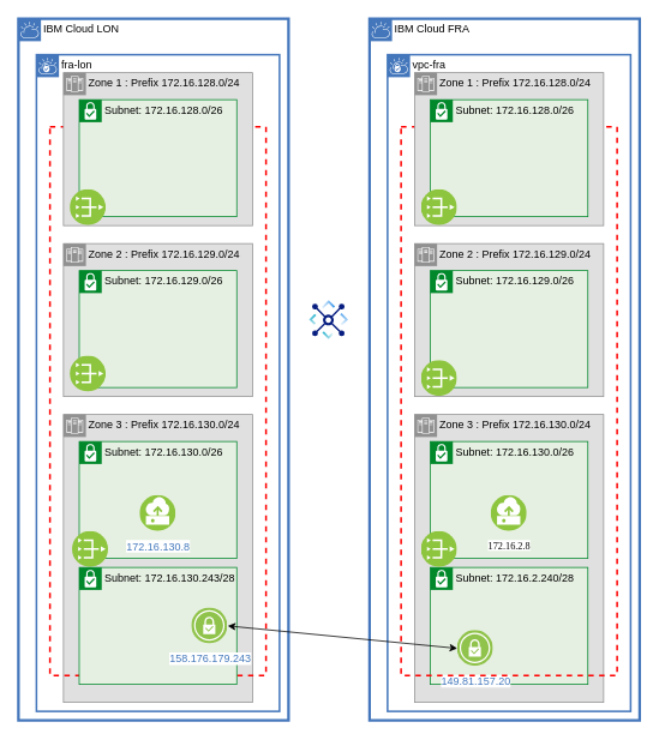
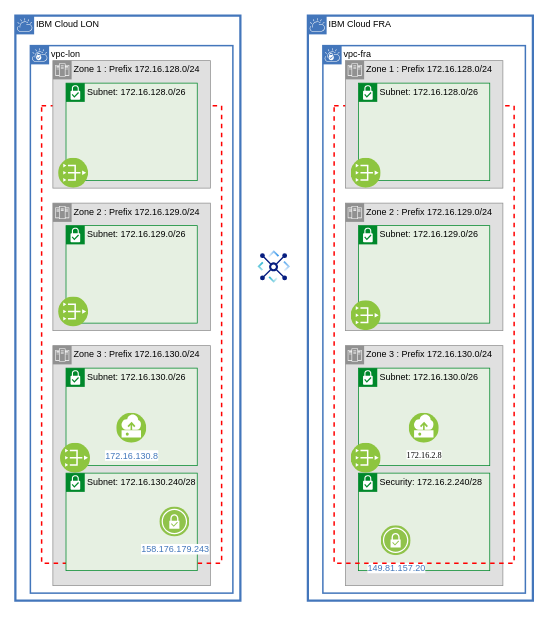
- <mxCell id="3" value="fra-lon" style="shape=mxgraph.ibm.box;prType=vpc;fontStyle=0;verticalAlign=top;align=left;spacingLeft=32;spacingTop=4;fillColor=none;rounded=0;whiteSpace=wrap;html=1;strokeColor=#4376BB;strokeWidth=2;dashed=0;container=1;spacing=-4;collapsible=0;expand=0;recursiveResize=0;" vertex="1" parent="2"><mxGeometry x="20" y="40" width="270" height="730" as="geometry" /></mxCell>
+ <mxCell id="3" value="vpc-lon" style="shape=mxgraph.ibm.box;prType=vpc;fontStyle=0;verticalAlign=top;align=left;spacingLeft=32;spacingTop=4;fillColor=none;rounded=0;whiteSpace=wrap;html=1;strokeColor=#4376BB;strokeWidth=2;dashed=0;container=1;spacing=-4;collapsible=0;expand=0;recursiveResize=0;" vertex="1" parent="2"><mxGeometry x="20" y="40" width="270" height="730" as="geometry" /></mxCell>
- <mxCell id="10" value="Subnet: 172.16.130.243/28" style="shape=mxgraph.ibm.box;prType=subnet;fontStyle=0;verticalAlign=top;align=left;spacingLeft=32;spacingTop=4;fillColor=#E6F0E2;rounded=0;whiteSpace=wrap;html=1;strokeColor=#00882B;strokeWidth=1;dashed=0;container=1;spacing=-4;collapsible=0;expand=0;recursiveResize=0;" vertex="1" parent="4"><mxGeometry x="17.5" y="170" width="175" height="130" as="geometry" /></mxCell>
+ <mxCell id="10" value="Subnet: 172.16.130.240/28" style="shape=mxgraph.ibm.box;prType=subnet;fontStyle=0;verticalAlign=top;align=left;spacingLeft=32;spacingTop=4;fillColor=#E6F0E2;rounded=0;whiteSpace=wrap;html=1;strokeColor=#00882B;strokeWidth=1;dashed=0;container=1;spacing=-4;collapsible=0;expand=0;recursiveResize=0;" vertex="1" parent="4"><mxGeometry x="17.5" y="170" width="175" height="130" as="geometry" /></mxCell>
- <mxCell id="22" value="Subnet: 172.16.2.240/28" style="shape=mxgraph.ibm.box;prType=subnet;fontStyle=0;verticalAlign=top;align=left;spacingLeft=32;spacingTop=4;fillColor=#E6F0E2;rounded=0;whiteSpace=wrap;html=1;strokeColor=#00882B;strokeWidth=1;dashed=0;container=1;spacing=-4;collapsible=0;expand=0;recursiveResize=0;" vertex="1" parent="21"><mxGeometry x="17.5" y="170" width="175" height="130" as="geometry" /></mxCell>
+ <mxCell id="22" value="Security: 172.16.2.240/28" style="shape=mxgraph.ibm.box;prType=subnet;fontStyle=0;verticalAlign=top;align=left;spacingLeft=32;spacingTop=4;fillColor=#E6F0E2;rounded=0;whiteSpace=wrap;html=1;strokeColor=#00882B;strokeWidth=1;dashed=0;container=1;spacing=-4;collapsible=0;expand=0;recursiveResize=0;" vertex="1" parent="21"><mxGeometry x="17.5" y="170" width="175" height="130" as="geometry" /></mxCell>
- <mxCell id="37" value="" style="endArrow=classic;startArrow=classic;html=1;exitX=1;exitY=0.5;exitDx=0;exitDy=0;entryX=0;entryY=0.5;entryDx=0;entryDy=0;" edge="1" parent="1" source="11" target="23"><mxGeometry width="50" height="50" relative="1" as="geometry"><mxPoint x="240" y="580" as="sourcePoint" /><mxPoint x="400" y="340" as="targetPoint" /></mxGeometry></mxCell>
